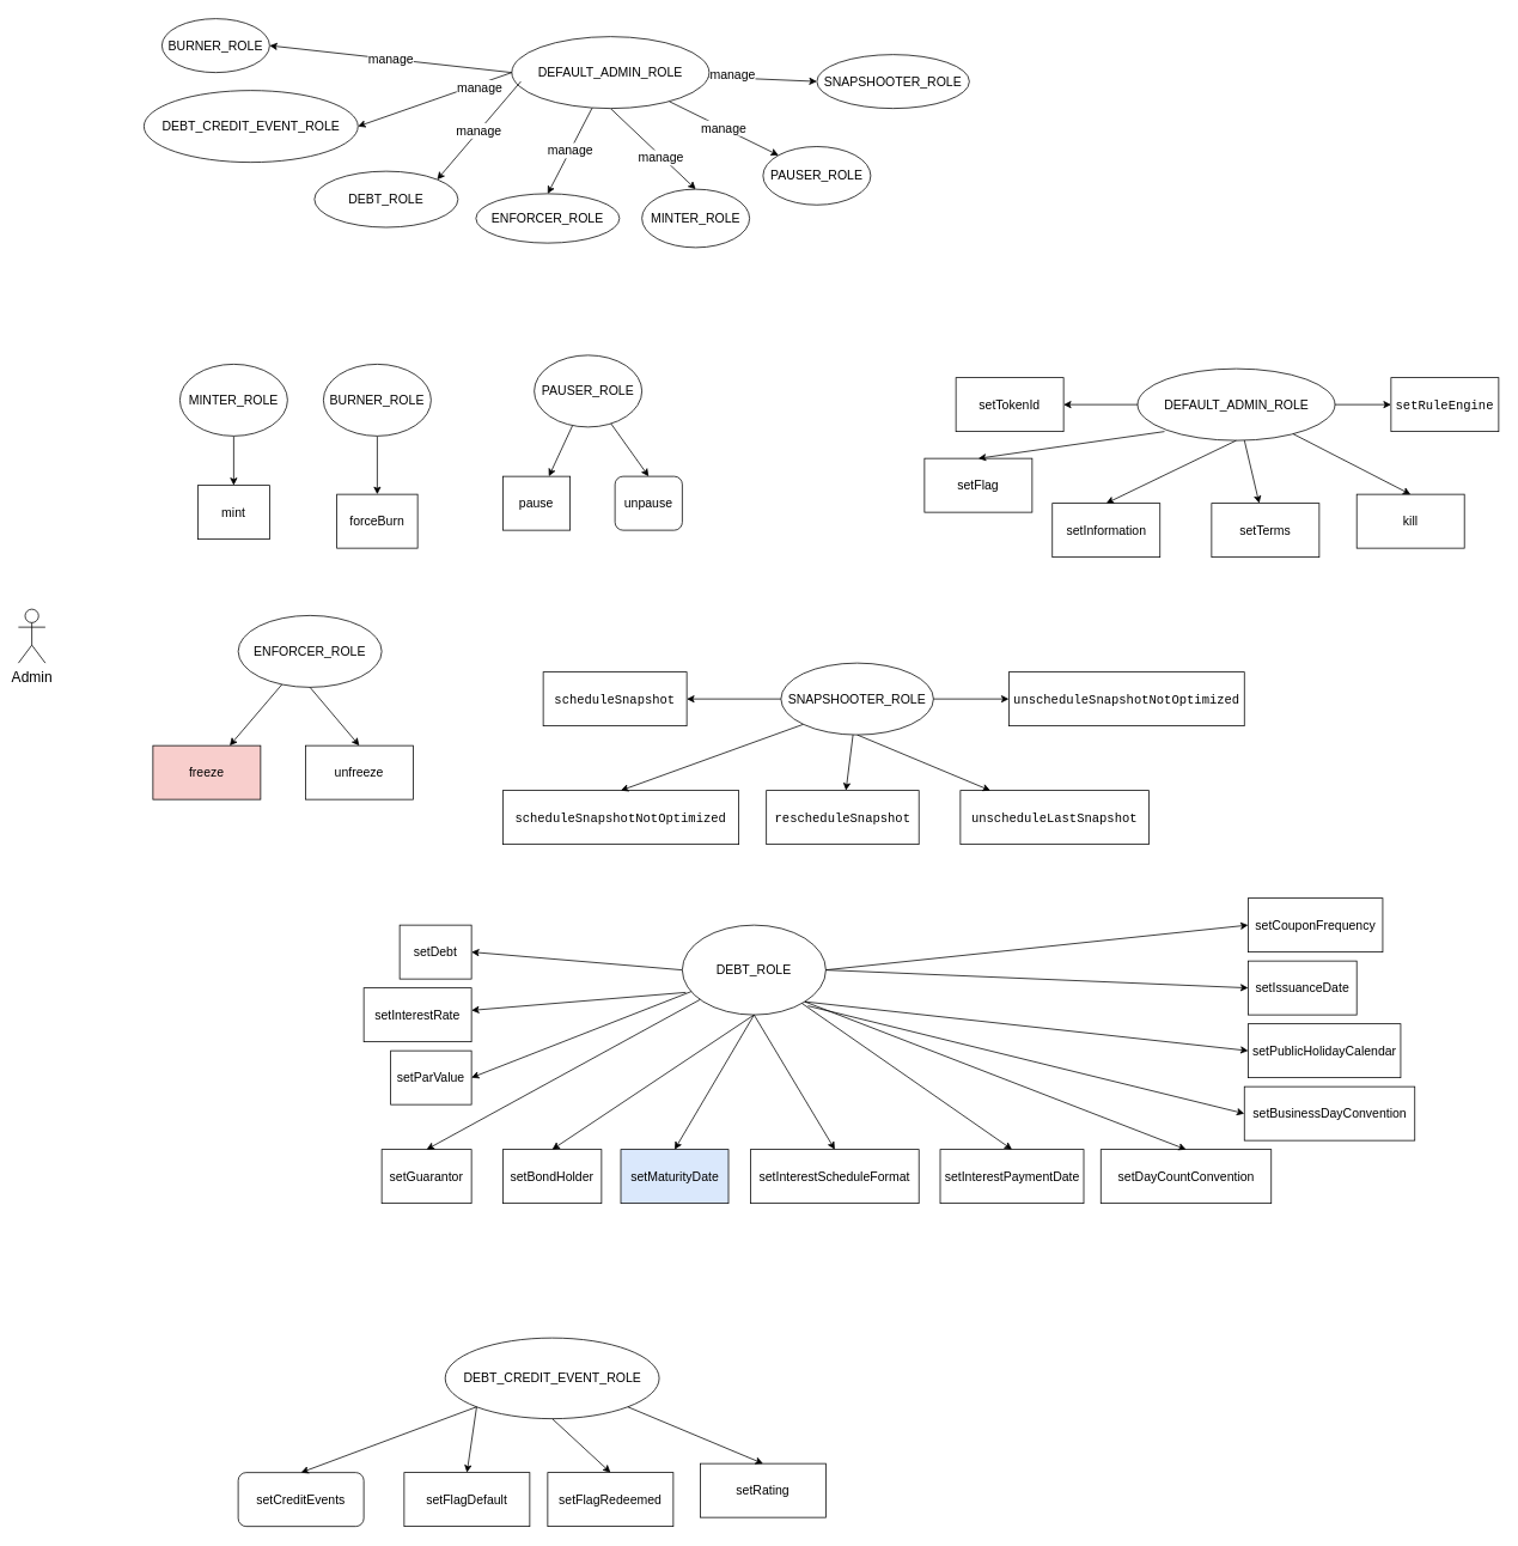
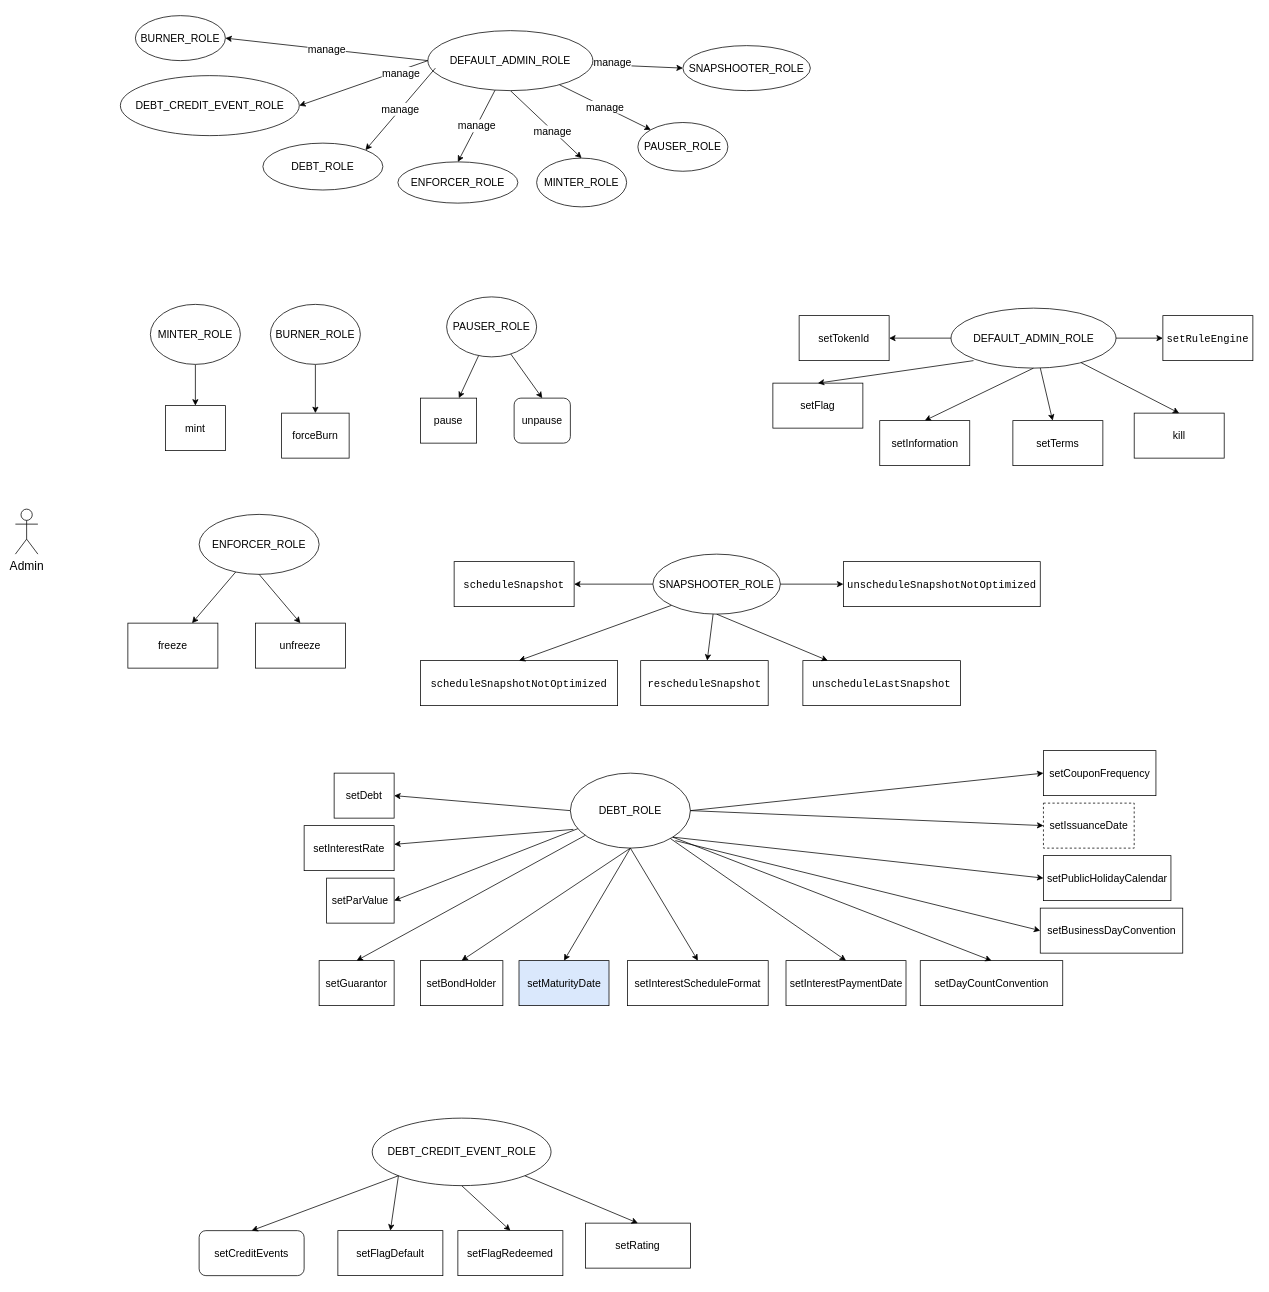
- <mxCell id="50" value="freeze" style="rounded=0;whiteSpace=wrap;html=1;fontSize=14;fontColor=#000000;fillColor=#f8cecc;" vertex="1" parent="1"><mxGeometry x="170" y="830" width="120" height="60" as="geometry" /></mxCell>
+ <mxCell id="50" value="freeze" style="rounded=0;whiteSpace=wrap;html=1;fontSize=14;fontColor=#000000;" vertex="1" parent="1"><mxGeometry x="170" y="830" width="120" height="60" as="geometry" /></mxCell>
- <mxCell id="68" value="setIssuanceDate" style="rounded=0;whiteSpace=wrap;html=1;fontSize=14;fontColor=#000000;" vertex="1" parent="1"><mxGeometry x="1390.75" y="1070" width="121" height="60" as="geometry" /></mxCell>
+ <mxCell id="68" value="setIssuanceDate" style="rounded=0;whiteSpace=wrap;html=1;fontSize=14;fontColor=#000000;dashed=1;" vertex="1" parent="1"><mxGeometry x="1390.75" y="1070" width="121" height="60" as="geometry" /></mxCell>
